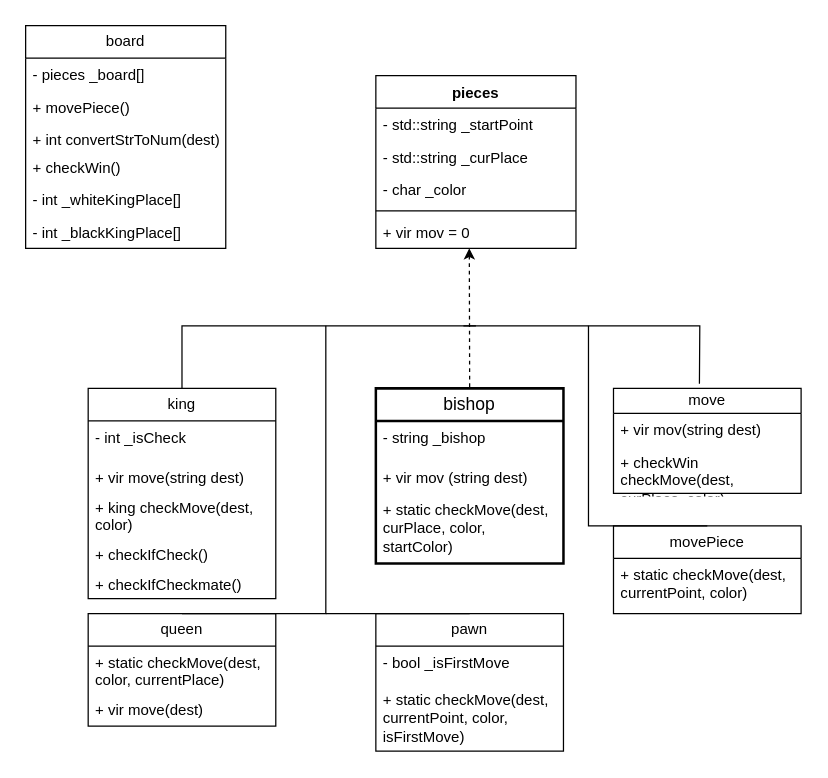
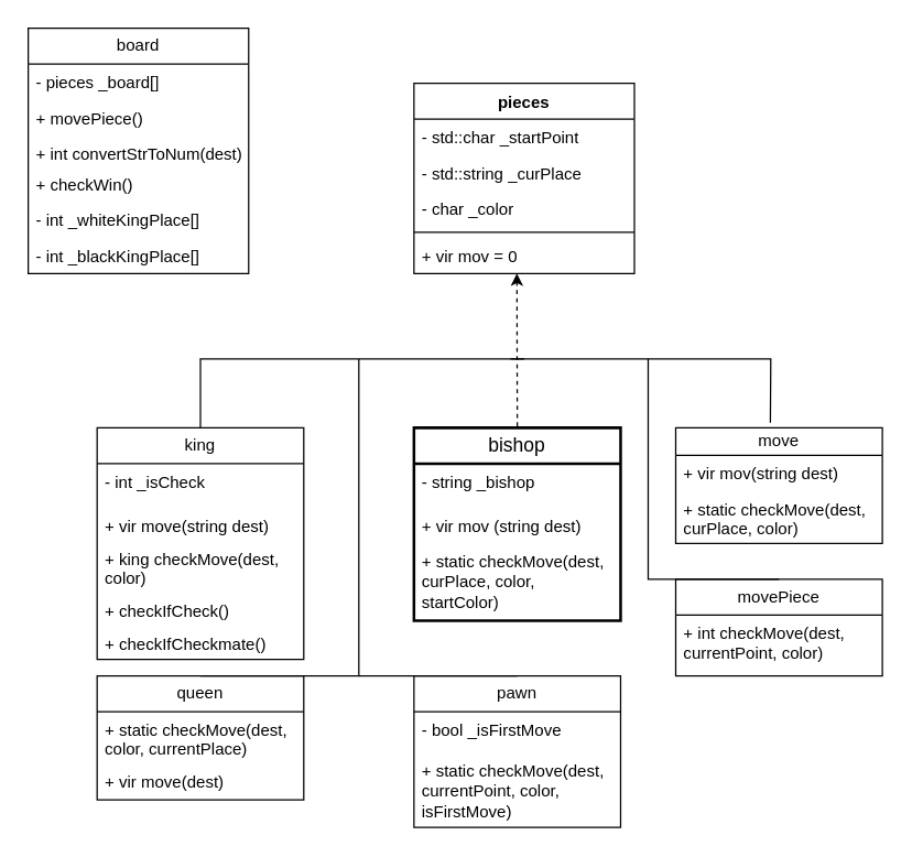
- <mxCell id="3" value="- std::string _startPoint&lt;div&gt;&lt;br&gt;&lt;/div&gt;" style="text;strokeColor=none;fillColor=none;align=left;verticalAlign=top;spacingLeft=4;spacingRight=4;overflow=hidden;rotatable=0;points=[[0,0.5],[1,0.5]];portConstraint=eastwest;whiteSpace=wrap;html=1;" parent="2" vertex="1"><mxGeometry y="26" width="160" height="26" as="geometry" /></mxCell>
+ <mxCell id="3" value="- std::char _startPoint&lt;div&gt;&lt;br&gt;&lt;/div&gt;" style="text;strokeColor=none;fillColor=none;align=left;verticalAlign=top;spacingLeft=4;spacingRight=4;overflow=hidden;rotatable=0;points=[[0,0.5],[1,0.5]];portConstraint=eastwest;whiteSpace=wrap;html=1;" parent="2" vertex="1"><mxGeometry y="26" width="160" height="26" as="geometry" /></mxCell>
- <mxCell id="10" value="+ checkWin checkMove(dest, curPlace, color)&amp;nbsp;" style="text;strokeColor=none;fillColor=none;align=left;verticalAlign=top;spacingLeft=4;spacingRight=4;overflow=hidden;rotatable=0;points=[[0,0.5],[1,0.5]];portConstraint=eastwest;whiteSpace=wrap;html=1;" parent="8" vertex="1"><mxGeometry y="46" width="150" height="38" as="geometry" /></mxCell>
+ <mxCell id="10" value="+ static checkMove(dest, curPlace, color)&amp;nbsp;" style="text;strokeColor=none;fillColor=none;align=left;verticalAlign=top;spacingLeft=4;spacingRight=4;overflow=hidden;rotatable=0;points=[[0,0.5],[1,0.5]];portConstraint=eastwest;whiteSpace=wrap;html=1;" parent="8" vertex="1"><mxGeometry y="46" width="150" height="38" as="geometry" /></mxCell>
- <mxCell id="32" value="+ static checkMove(dest, currentPoint, color)&amp;nbsp;" style="text;strokeColor=none;fillColor=none;align=left;verticalAlign=top;spacingLeft=4;spacingRight=4;overflow=hidden;rotatable=0;points=[[0,0.5],[1,0.5]];portConstraint=eastwest;whiteSpace=wrap;html=1;" parent="31" vertex="1"><mxGeometry y="26" width="150" height="44" as="geometry" /></mxCell>
+ <mxCell id="32" value="+ int checkMove(dest, currentPoint, color)&amp;nbsp;" style="text;strokeColor=none;fillColor=none;align=left;verticalAlign=top;spacingLeft=4;spacingRight=4;overflow=hidden;rotatable=0;points=[[0,0.5],[1,0.5]];portConstraint=eastwest;whiteSpace=wrap;html=1;" parent="31" vertex="1"><mxGeometry y="26" width="150" height="44" as="geometry" /></mxCell>
